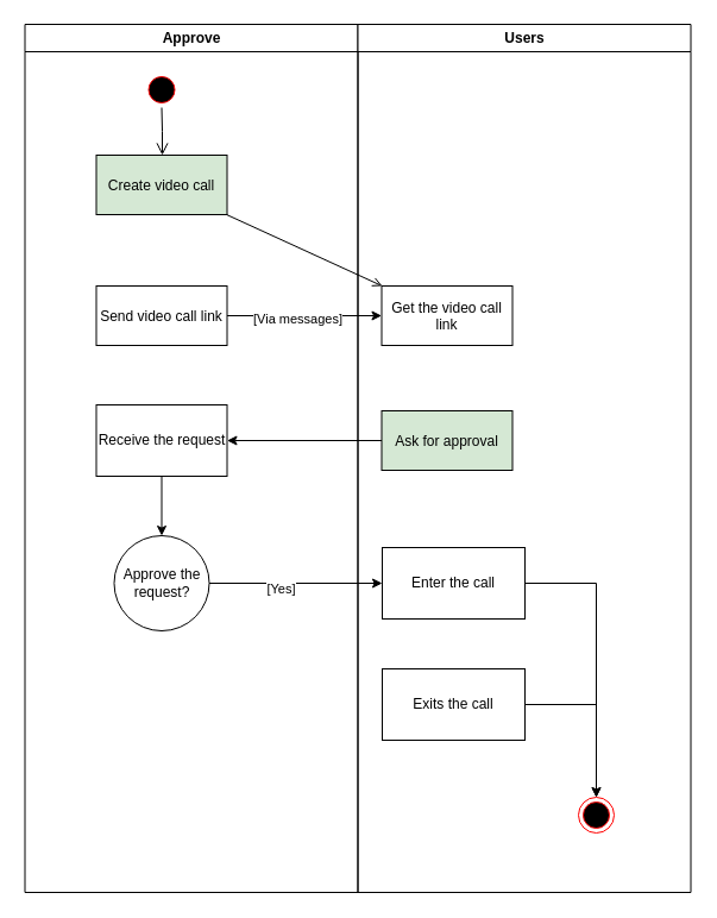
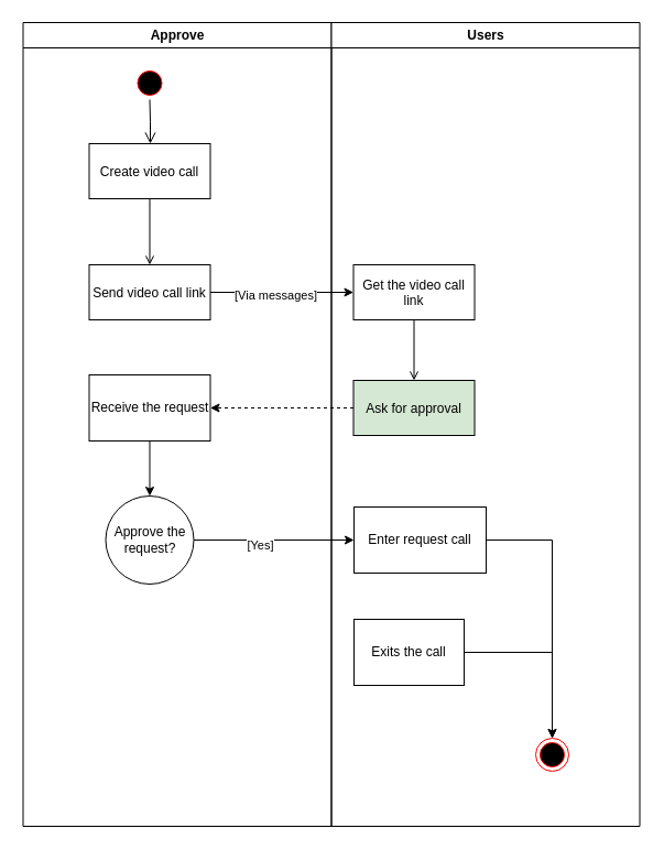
- <mxCell id="5" value="Create video call" style="fillColor=#d5e8d4;" parent="2" vertex="1"><mxGeometry x="60" y="110" width="110" height="50" as="geometry" /></mxCell>
+ <mxCell id="5" value="Create video call" style="" parent="2" vertex="1"><mxGeometry x="60" y="110" width="110" height="50" as="geometry" /></mxCell>
- <mxCell id="7" value="" style="endArrow=open;strokeColor=#000000;endFill=1;rounded=0;" parent="2" source="5" target="12" edge="1"><mxGeometry relative="1" as="geometry" /></mxCell>
+ <mxCell id="7" value="" style="endArrow=open;strokeColor=#000000;endFill=1;rounded=0" parent="2" source="5" target="6" edge="1"><mxGeometry relative="1" as="geometry" /></mxCell>
+ <mxCell id="14" value="" style="endArrow=open;strokeColor=#000000;endFill=1;rounded=0" parent="11" source="12" target="13" edge="1"><mxGeometry relative="1" as="geometry" /></mxCell>
- <mxCell id="22" value="" style="edgeStyle=orthogonalEdgeStyle;rounded=0;orthogonalLoop=1;jettySize=auto;html=1;strokeColor=#000000;" edge="1" parent="1" source="13" target="9"><mxGeometry relative="1" as="geometry" /></mxCell>
+ <mxCell id="22" value="" style="edgeStyle=orthogonalEdgeStyle;rounded=0;orthogonalLoop=1;jettySize=auto;html=1;strokeColor=#000000;dashed=1;" edge="1" parent="1" source="13" target="9"><mxGeometry relative="1" as="geometry" /></mxCell>
- <mxCell id="16" value="Enter the call" style="whiteSpace=wrap;html=1;" vertex="1" parent="11"><mxGeometry x="20.5" y="440" width="120" height="60" as="geometry" /></mxCell>
+ <mxCell id="16" value="Enter request call" style="whiteSpace=wrap;html=1;" vertex="1" parent="11"><mxGeometry x="20.5" y="440" width="120" height="60" as="geometry" /></mxCell>
- <mxCell id="18" value="Exits the call" style="rounded=0;whiteSpace=wrap;html=1;" vertex="1" parent="11"><mxGeometry x="20.5" y="542" width="120" height="60" as="geometry" /></mxCell>
+ <mxCell id="18" value="Exits the call" style="rounded=0;whiteSpace=wrap;html=1;" vertex="1" parent="11"><mxGeometry x="20.5" y="542" width="100" height="60" as="geometry" /></mxCell>
